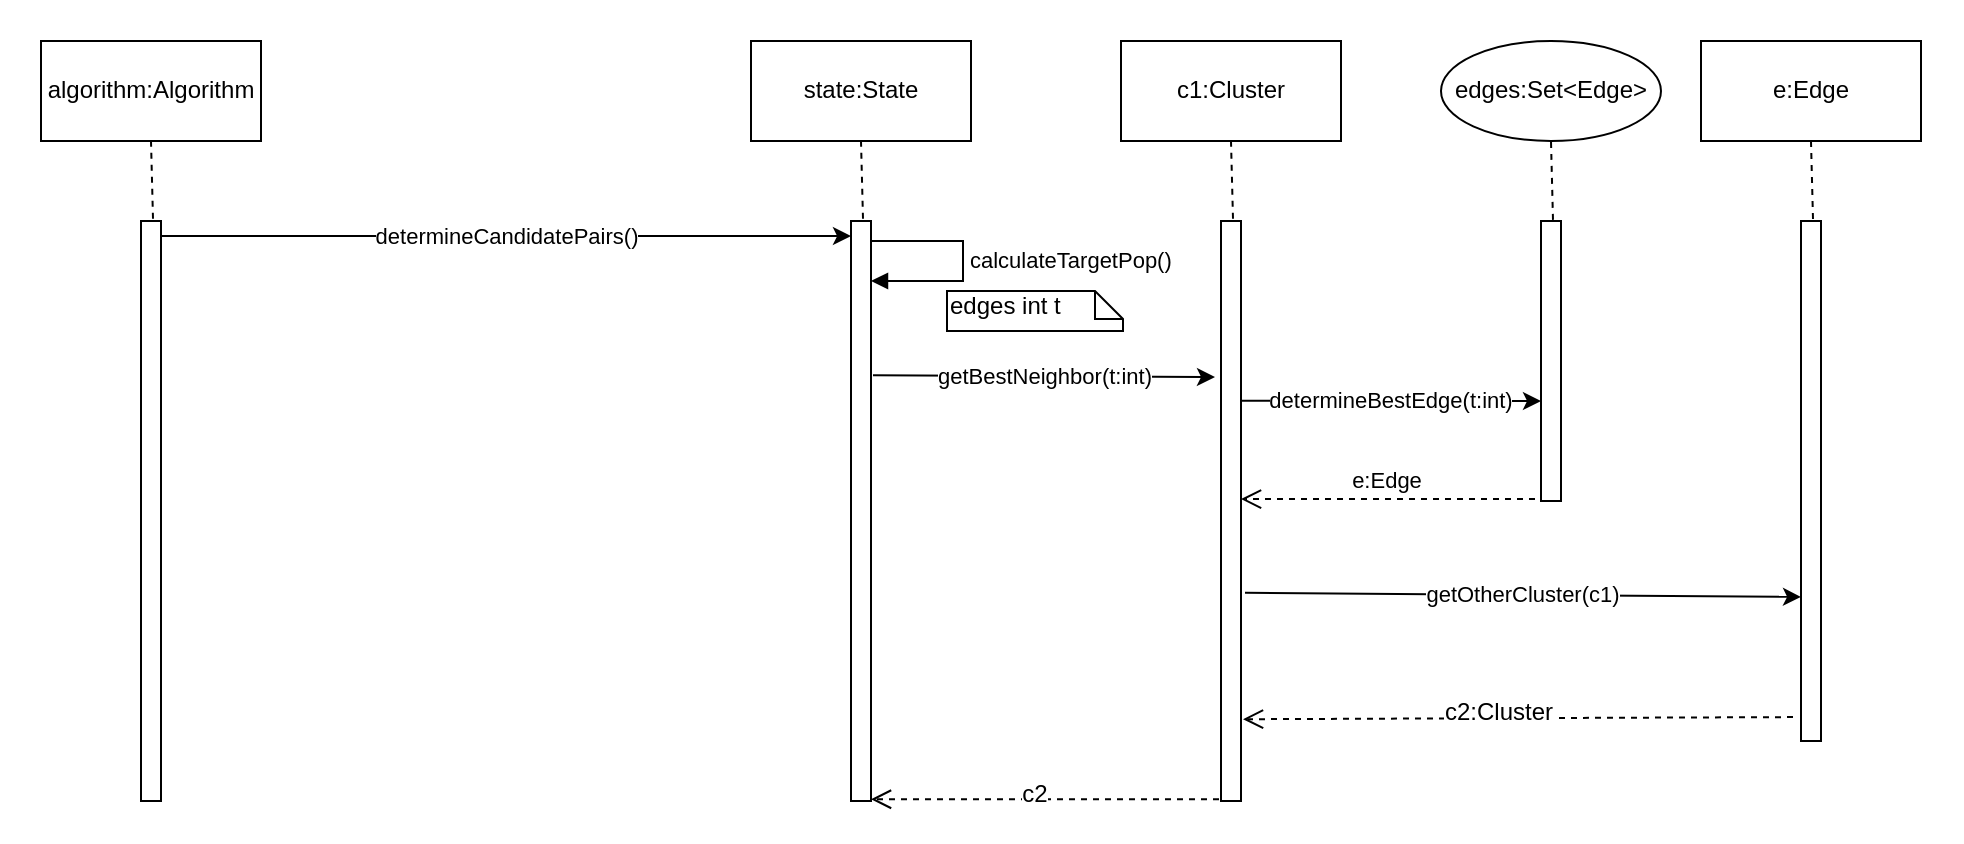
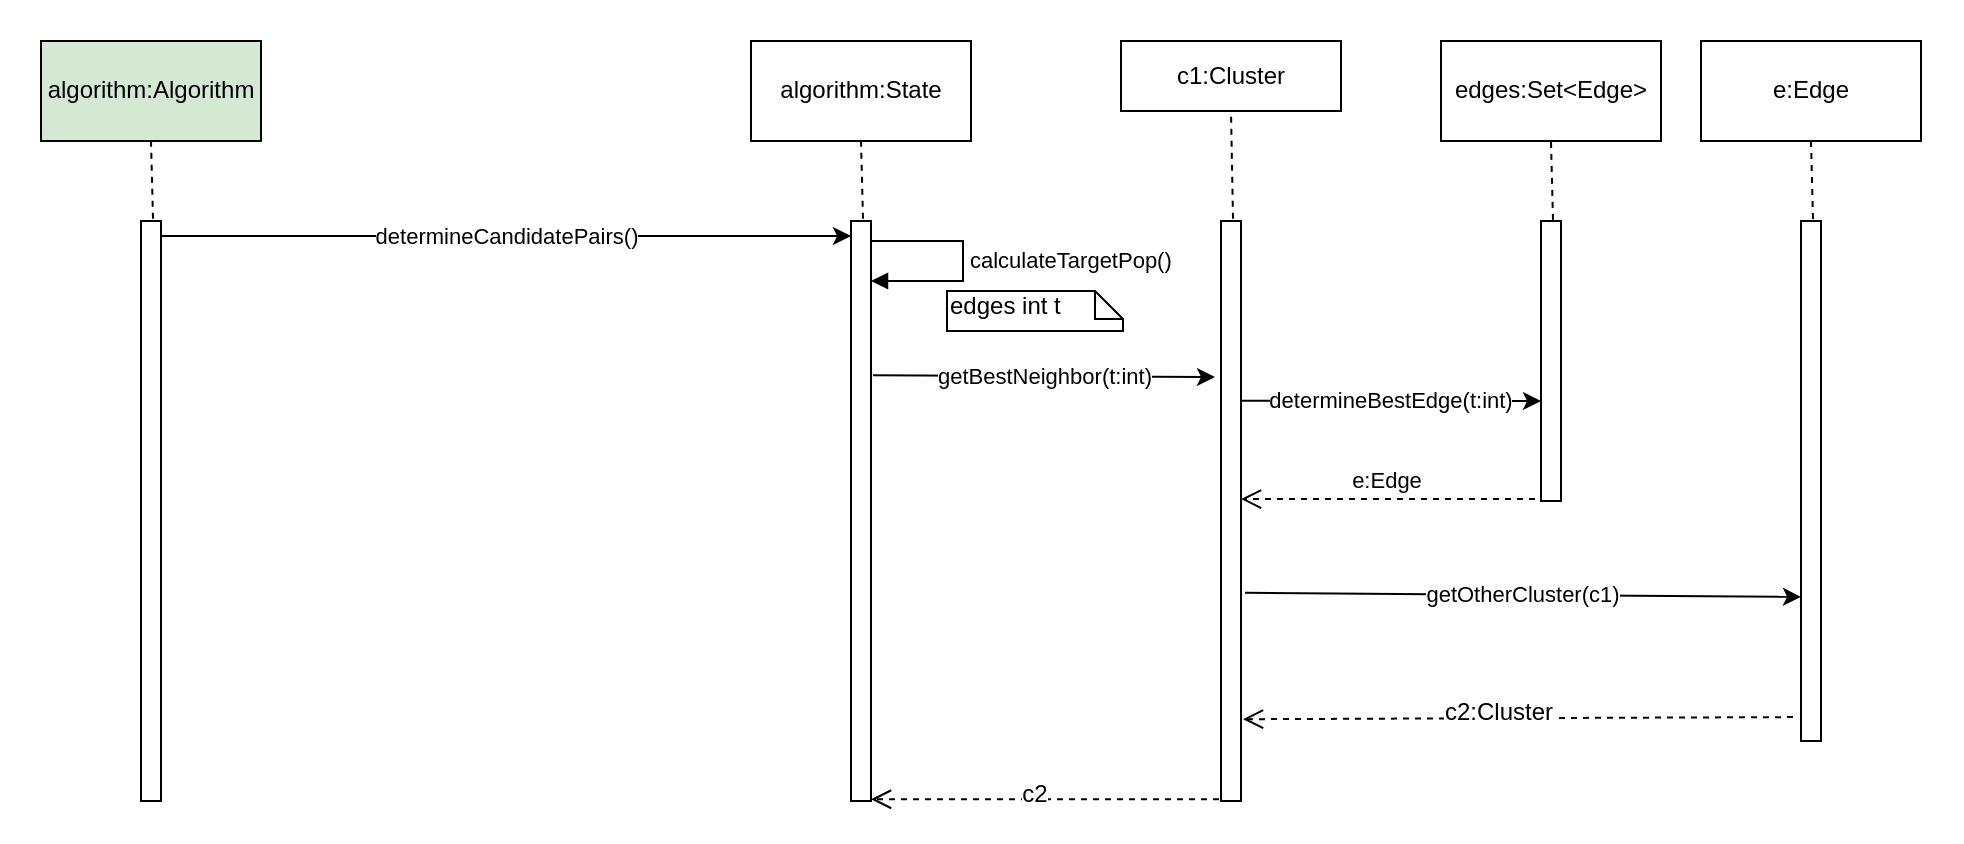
- <mxCell id="3" value="algorithm:Algorithm" style="html=1;" vertex="1" parent="1"><mxGeometry x="20" y="20" width="110" height="50" as="geometry" /></mxCell>
+ <mxCell id="3" value="algorithm:Algorithm" style="html=1;fillColor=#d5e8d4;" vertex="1" parent="1"><mxGeometry x="20" y="20" width="110" height="50" as="geometry" /></mxCell>
- <mxCell id="6" value="state:State" style="html=1;" vertex="1" parent="1"><mxGeometry x="375" y="20" width="110" height="50" as="geometry" /></mxCell>
+ <mxCell id="6" value="algorithm:State" style="html=1;" vertex="1" parent="1"><mxGeometry x="375" y="20" width="110" height="50" as="geometry" /></mxCell>
- <mxCell id="10" value="c1:Cluster" style="html=1;" vertex="1" parent="1"><mxGeometry x="560" y="20" width="110" height="50" as="geometry" /></mxCell>
+ <mxCell id="10" value="c1:Cluster" style="html=1;" vertex="1" parent="1"><mxGeometry x="560" y="20" width="110" height="35" as="geometry" /></mxCell>
- <mxCell id="16" value="edges:Set&amp;lt;Edge&amp;gt;" style="ellipse;html=1;" vertex="1" parent="1"><mxGeometry x="720" y="20" width="110" height="50" as="geometry" /></mxCell>
+ <mxCell id="16" value="edges:Set&amp;lt;Edge&amp;gt;" style="html=1;" vertex="1" parent="1"><mxGeometry x="720" y="20" width="110" height="50" as="geometry" /></mxCell>
